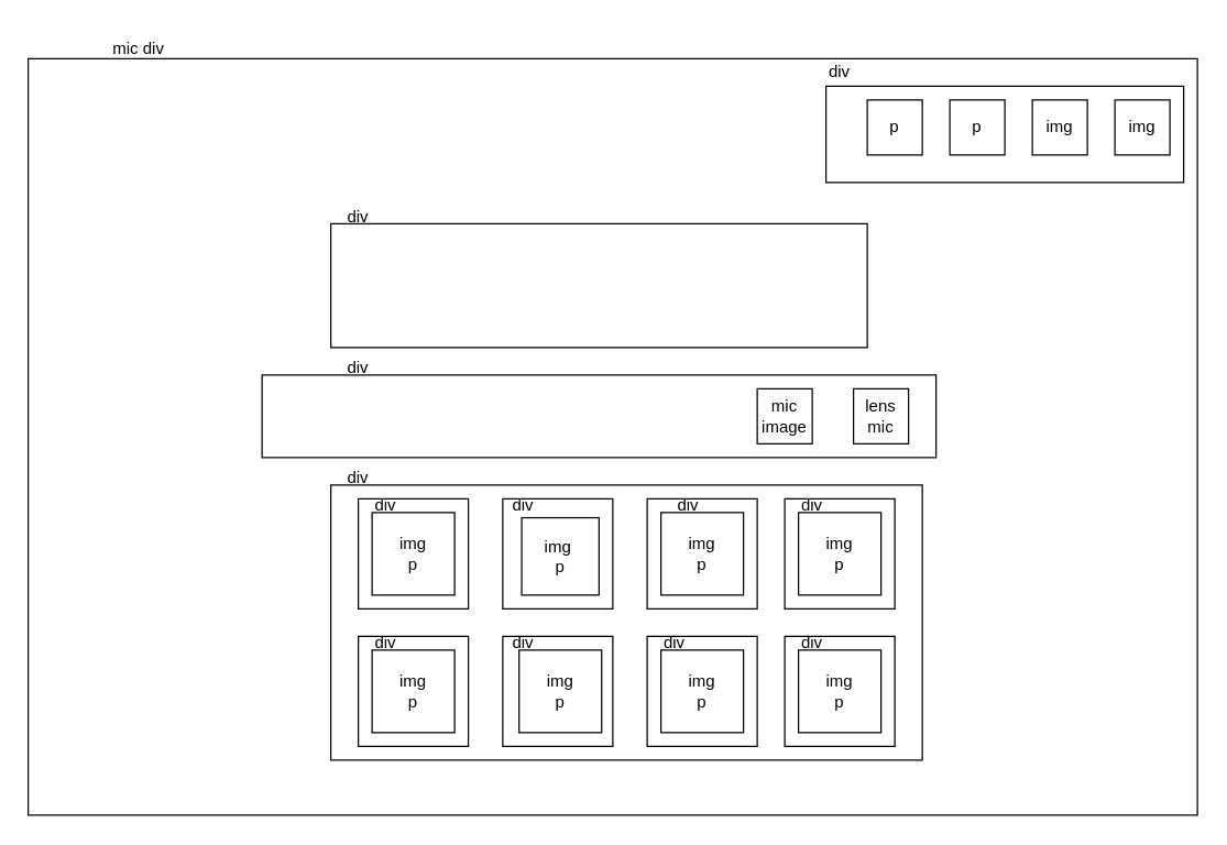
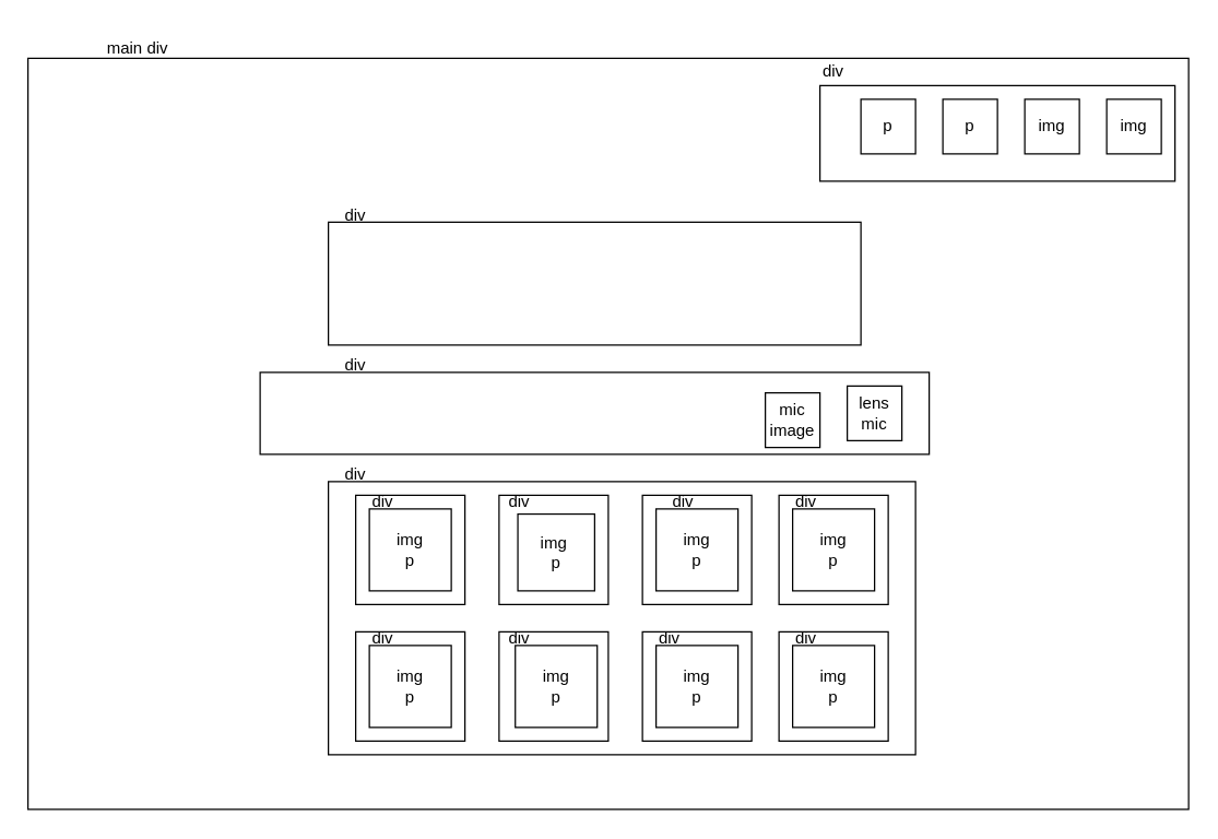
- <mxCell id="5" value="mic div" style="text;html=1;align=center;verticalAlign=middle;resizable=0;points=[];autosize=1;strokeColor=none;fillColor=none;" vertex="1" parent="1"><mxGeometry x="65" y="20" width="70" height="30" as="geometry" /></mxCell>
+ <mxCell id="5" value="main div" style="text;html=1;align=center;verticalAlign=middle;resizable=0;points=[];autosize=1;strokeColor=none;fillColor=none;" vertex="1" parent="1"><mxGeometry x="65" y="20" width="70" height="30" as="geometry" /></mxCell>
- <mxCell id="14" value="mic image" style="whiteSpace=wrap;html=1;aspect=fixed;" vertex="1" parent="1"><mxGeometry x="550" y="282" width="40" height="40" as="geometry" /></mxCell>
+ <mxCell id="14" value="mic image" style="whiteSpace=wrap;html=1;aspect=fixed;" vertex="1" parent="1"><mxGeometry x="560" y="287" width="40" height="40" as="geometry" /></mxCell>
